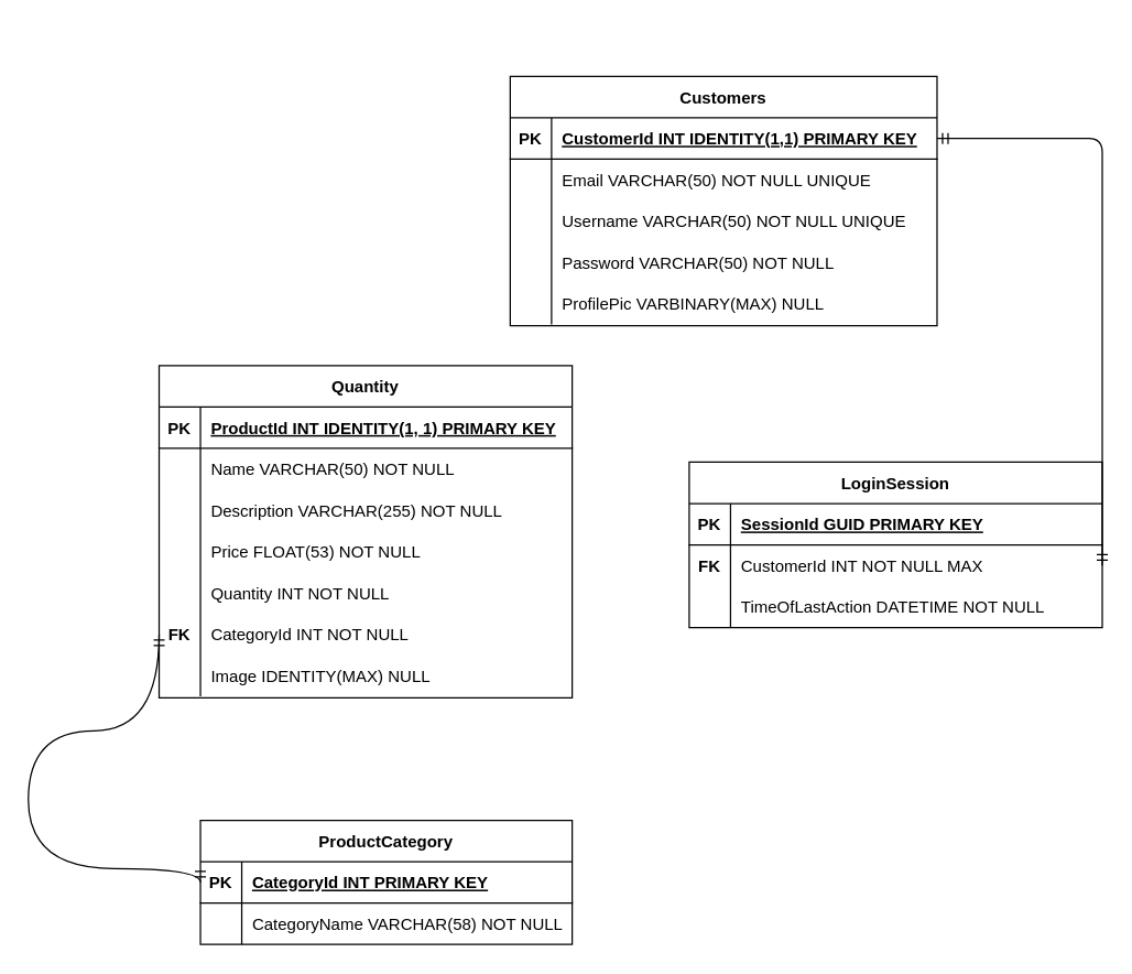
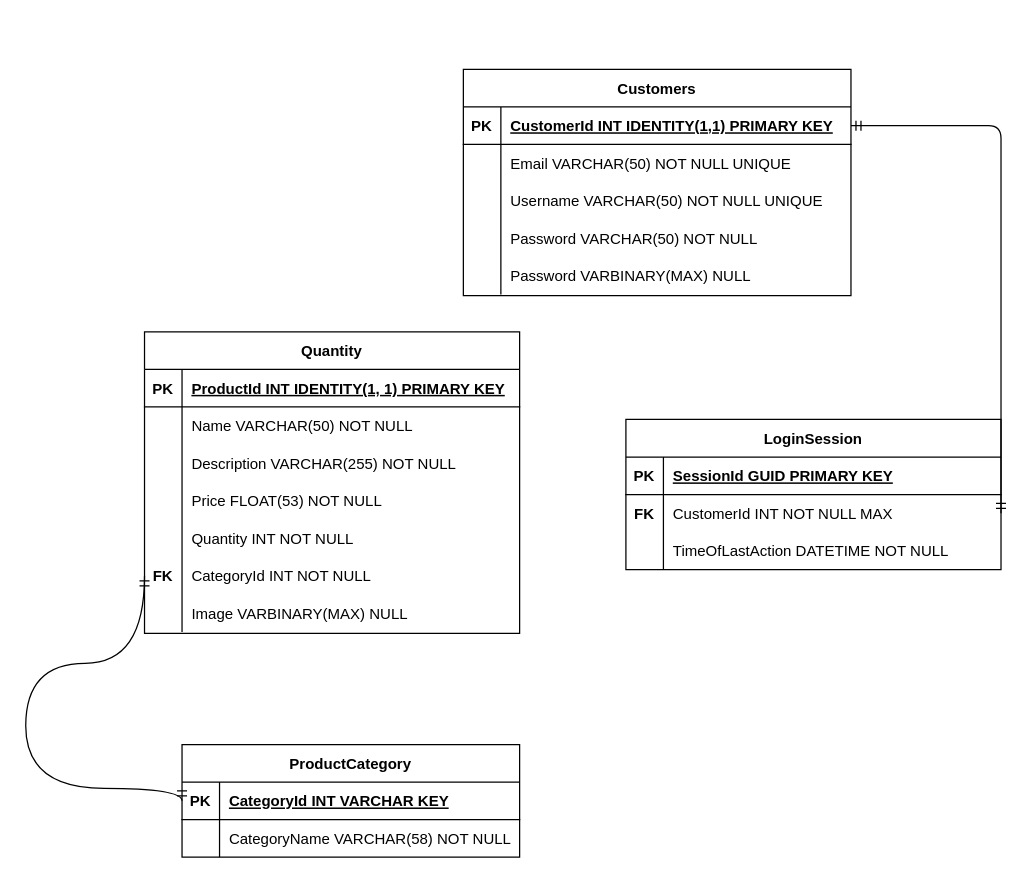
- <mxCell id="17" value="ProfilePic VARBINARY(MAX) NULL" style="shape=partialRectangle;connectable=0;fillColor=none;top=0;left=0;bottom=0;right=0;align=left;spacingLeft=6;overflow=hidden;" parent="15" vertex="1"><mxGeometry x="30" width="280" height="30" as="geometry"><mxRectangle width="280" height="30" as="alternateBounds" /></mxGeometry></mxCell>
+ <mxCell id="17" value="Password VARBINARY(MAX) NULL" style="shape=partialRectangle;connectable=0;fillColor=none;top=0;left=0;bottom=0;right=0;align=left;spacingLeft=6;overflow=hidden;" parent="15" vertex="1"><mxGeometry x="30" width="280" height="30" as="geometry"><mxRectangle width="280" height="30" as="alternateBounds" /></mxGeometry></mxCell>
- <mxCell id="39" value="Image IDENTITY(MAX) NULL" style="shape=partialRectangle;connectable=0;fillColor=none;top=0;left=0;bottom=0;right=0;align=left;spacingLeft=6;overflow=hidden;" parent="37" vertex="1"><mxGeometry x="30" width="270" height="30" as="geometry"><mxRectangle width="270" height="30" as="alternateBounds" /></mxGeometry></mxCell>
+ <mxCell id="39" value="Image VARBINARY(MAX) NULL" style="shape=partialRectangle;connectable=0;fillColor=none;top=0;left=0;bottom=0;right=0;align=left;spacingLeft=6;overflow=hidden;" parent="37" vertex="1"><mxGeometry x="30" width="270" height="30" as="geometry"><mxRectangle width="270" height="30" as="alternateBounds" /></mxGeometry></mxCell>
- <mxCell id="53" value="CategoryId INT PRIMARY KEY" style="shape=partialRectangle;connectable=0;fillColor=none;top=0;left=0;bottom=0;right=0;align=left;spacingLeft=6;fontStyle=5;overflow=hidden;" parent="51" vertex="1"><mxGeometry x="30" width="240" height="30" as="geometry"><mxRectangle width="240" height="30" as="alternateBounds" /></mxGeometry></mxCell>
+ <mxCell id="53" value="CategoryId INT VARCHAR KEY" style="shape=partialRectangle;connectable=0;fillColor=none;top=0;left=0;bottom=0;right=0;align=left;spacingLeft=6;fontStyle=5;overflow=hidden;" parent="51" vertex="1"><mxGeometry x="30" width="240" height="30" as="geometry"><mxRectangle width="240" height="30" as="alternateBounds" /></mxGeometry></mxCell>
